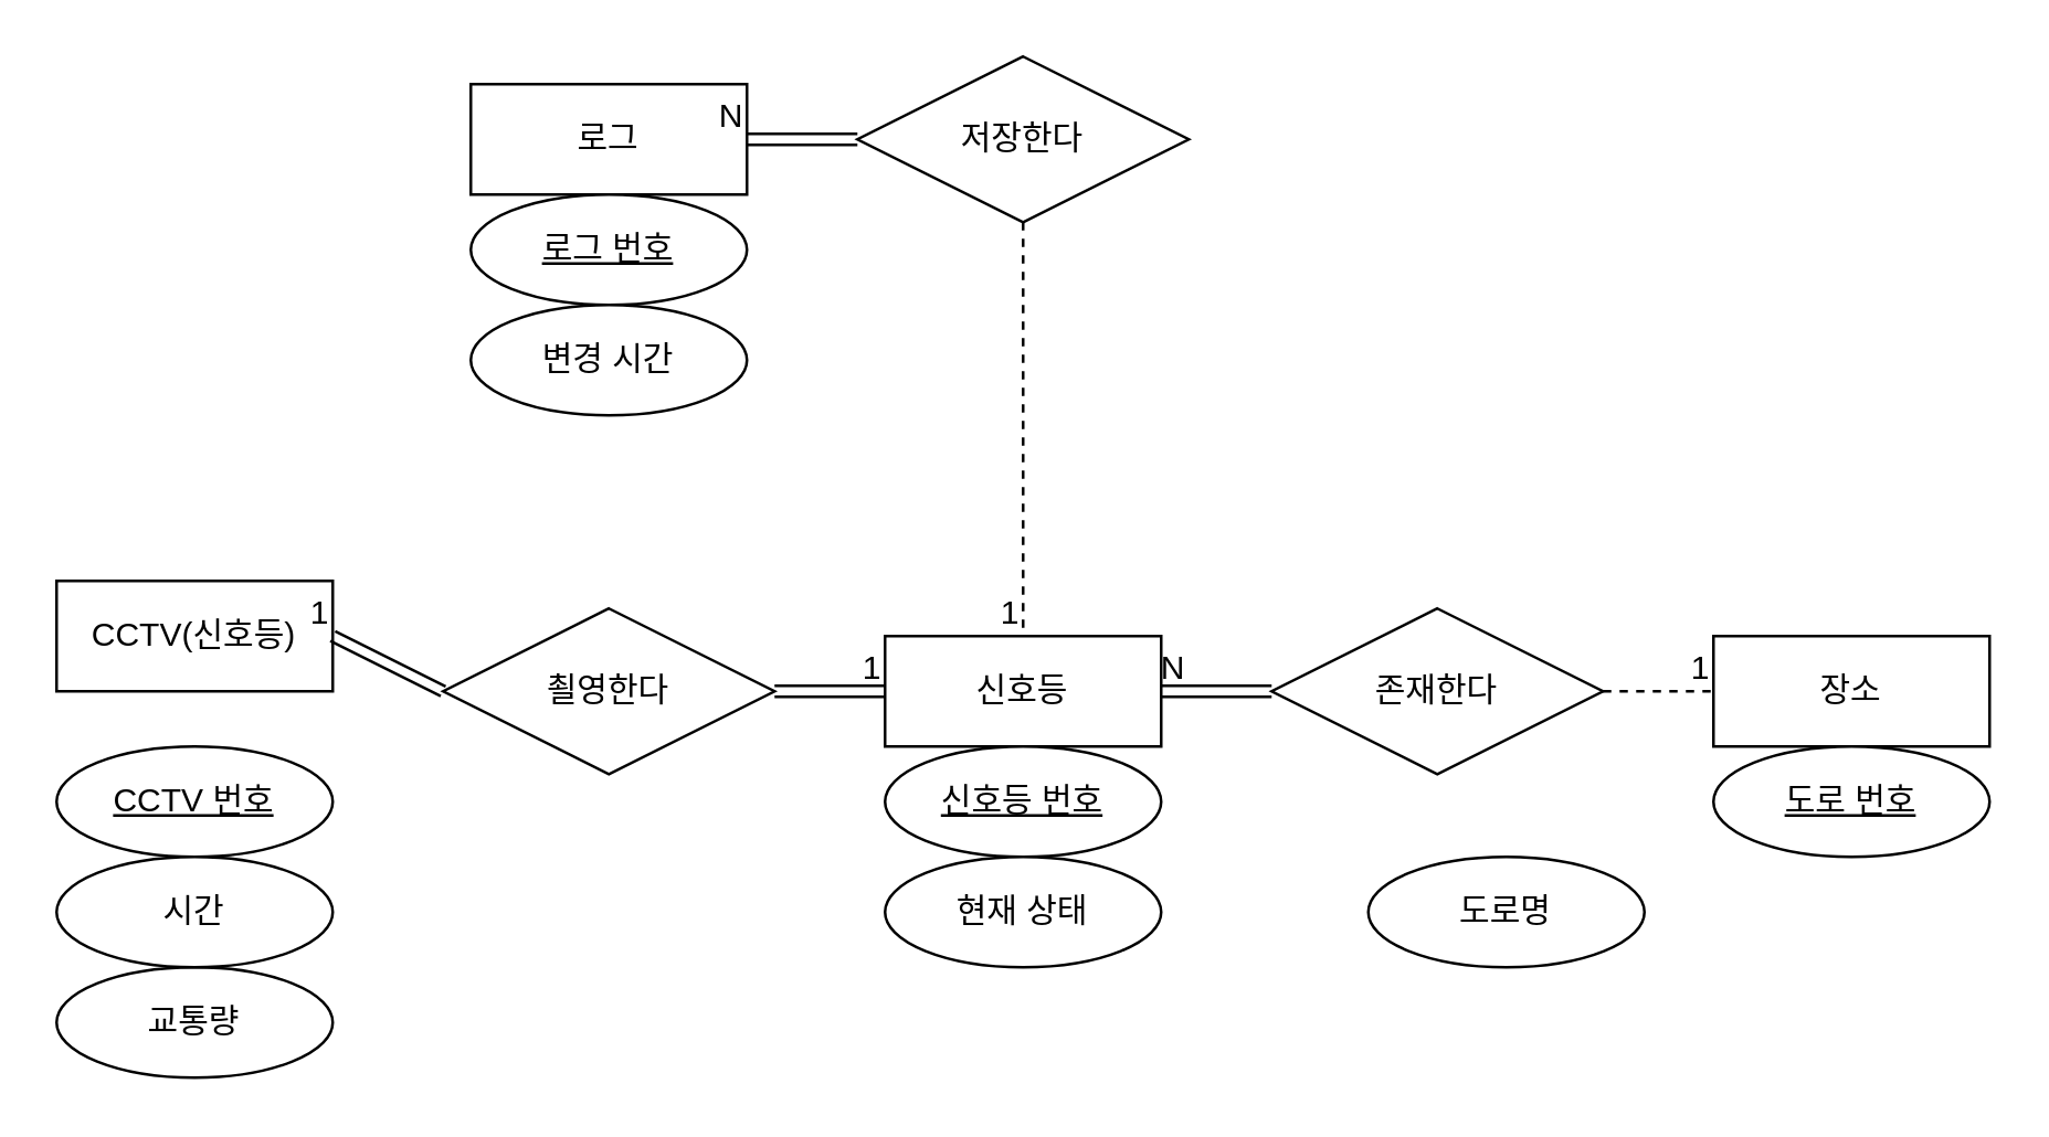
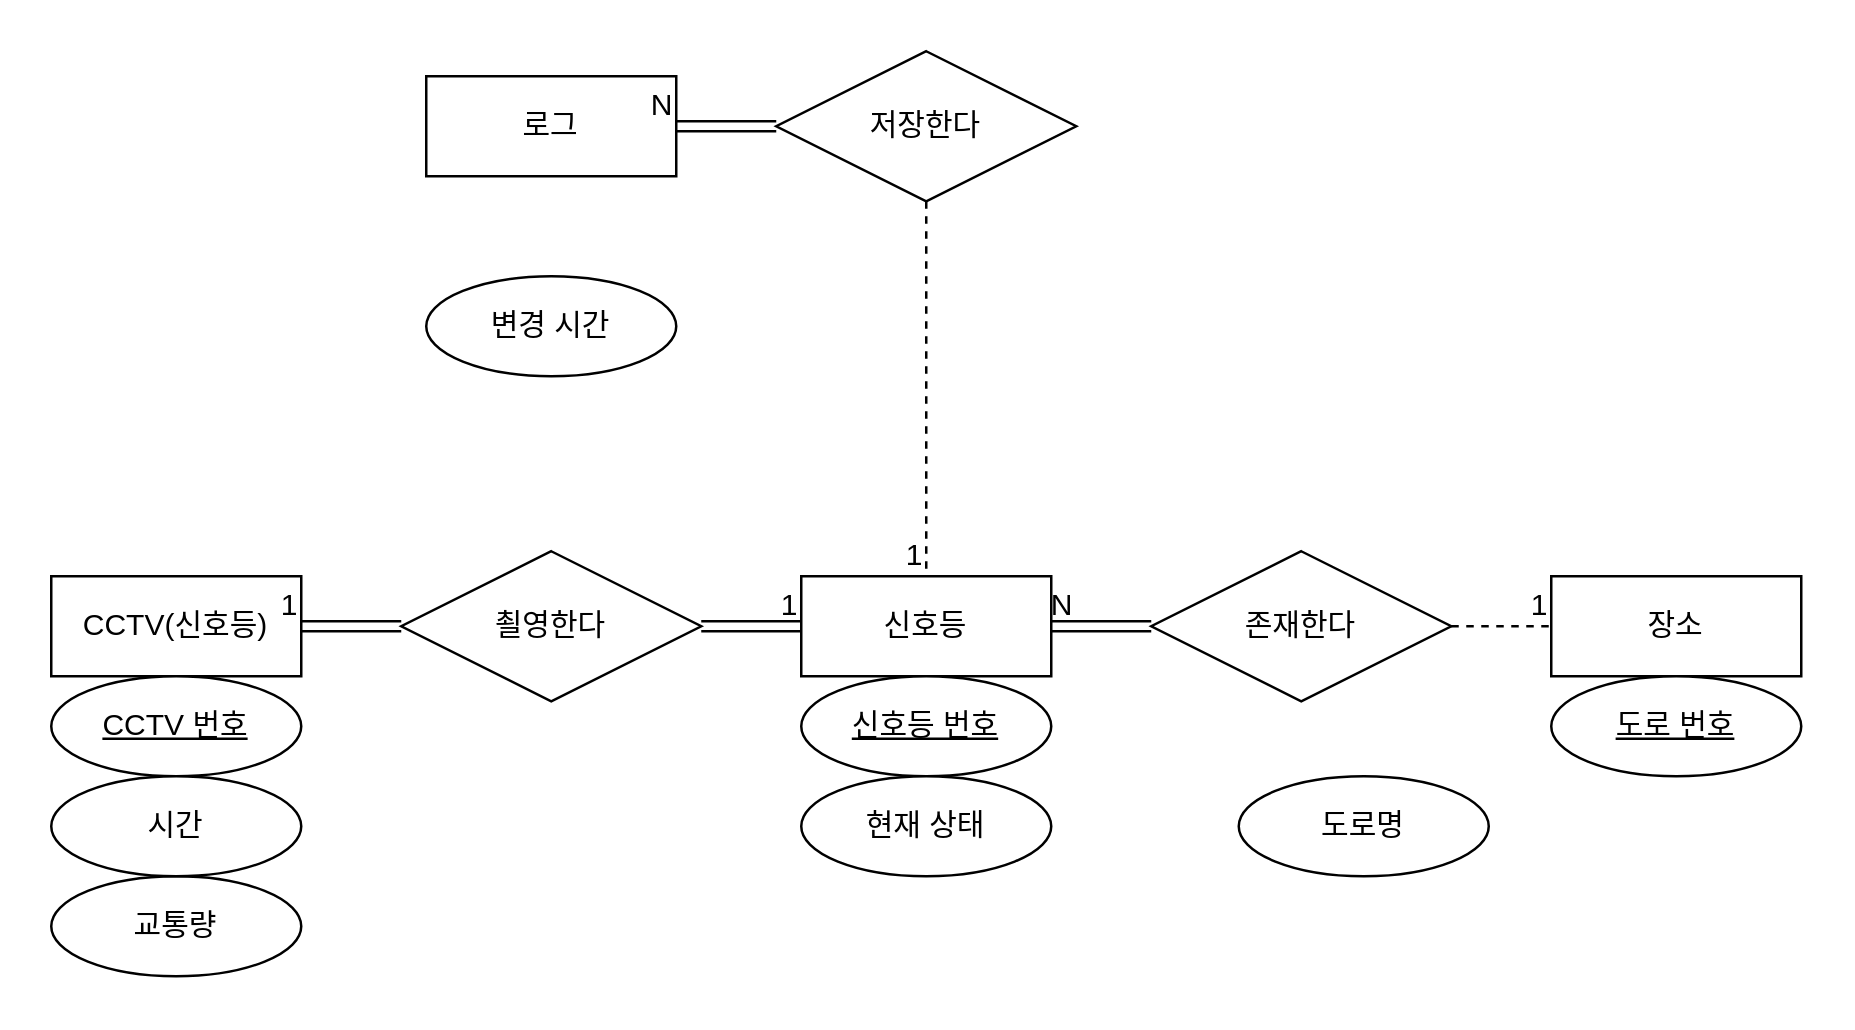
- <mxCell id="11" value="로그 번호" style="ellipse;whiteSpace=wrap;html=1;align=center;fontStyle=4;" vertex="1" parent="1"><mxGeometry x="170" y="70" width="100" height="40" as="geometry" /></mxCell>
- <mxCell id="2" value="CCTV(신호등)" style="whiteSpace=wrap;html=1;align=center;" parent="1" vertex="1"><mxGeometry x="20" y="210" width="100" height="40" as="geometry" /></mxCell>
+ <mxCell id="2" value="CCTV(신호등)" style="whiteSpace=wrap;html=1;align=center;" parent="1" vertex="1"><mxGeometry x="20" y="230" width="100" height="40" as="geometry" /></mxCell>
